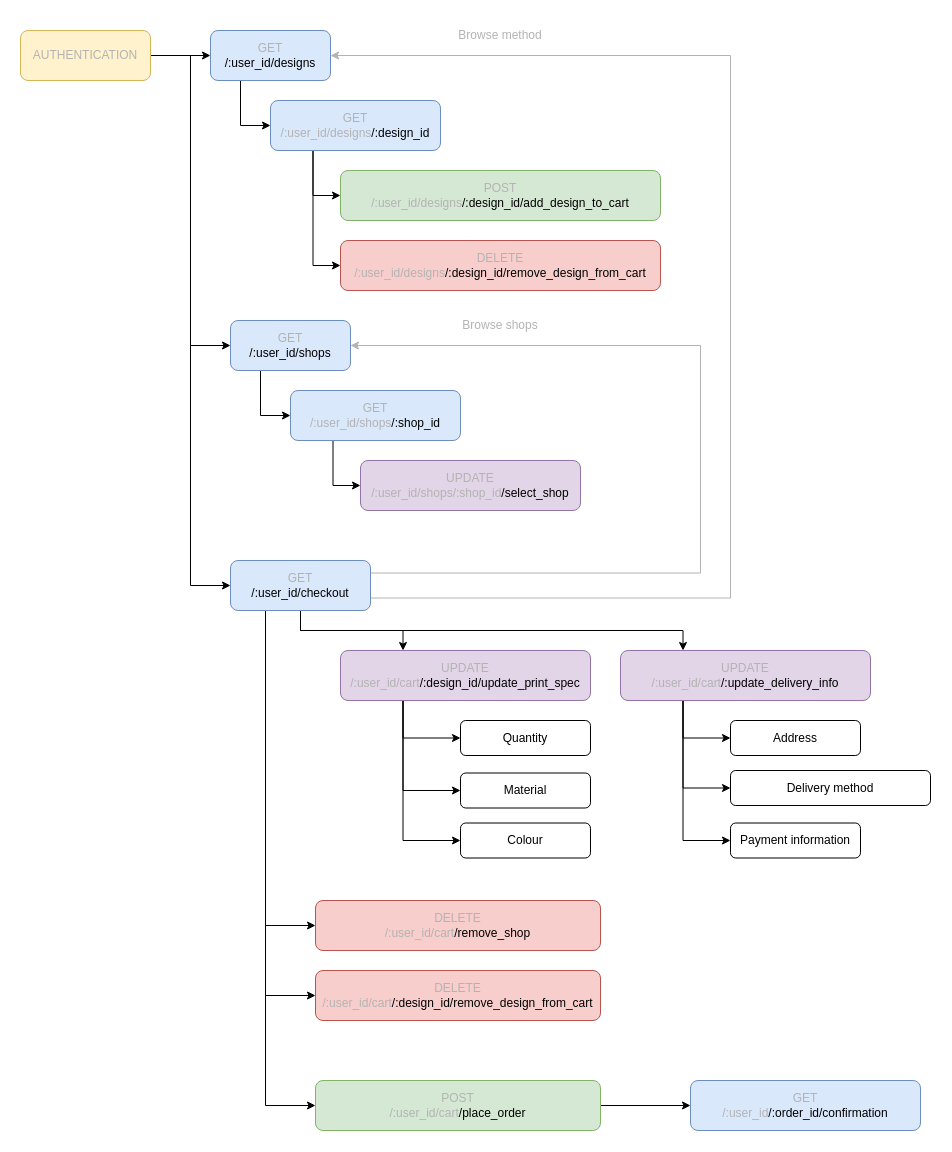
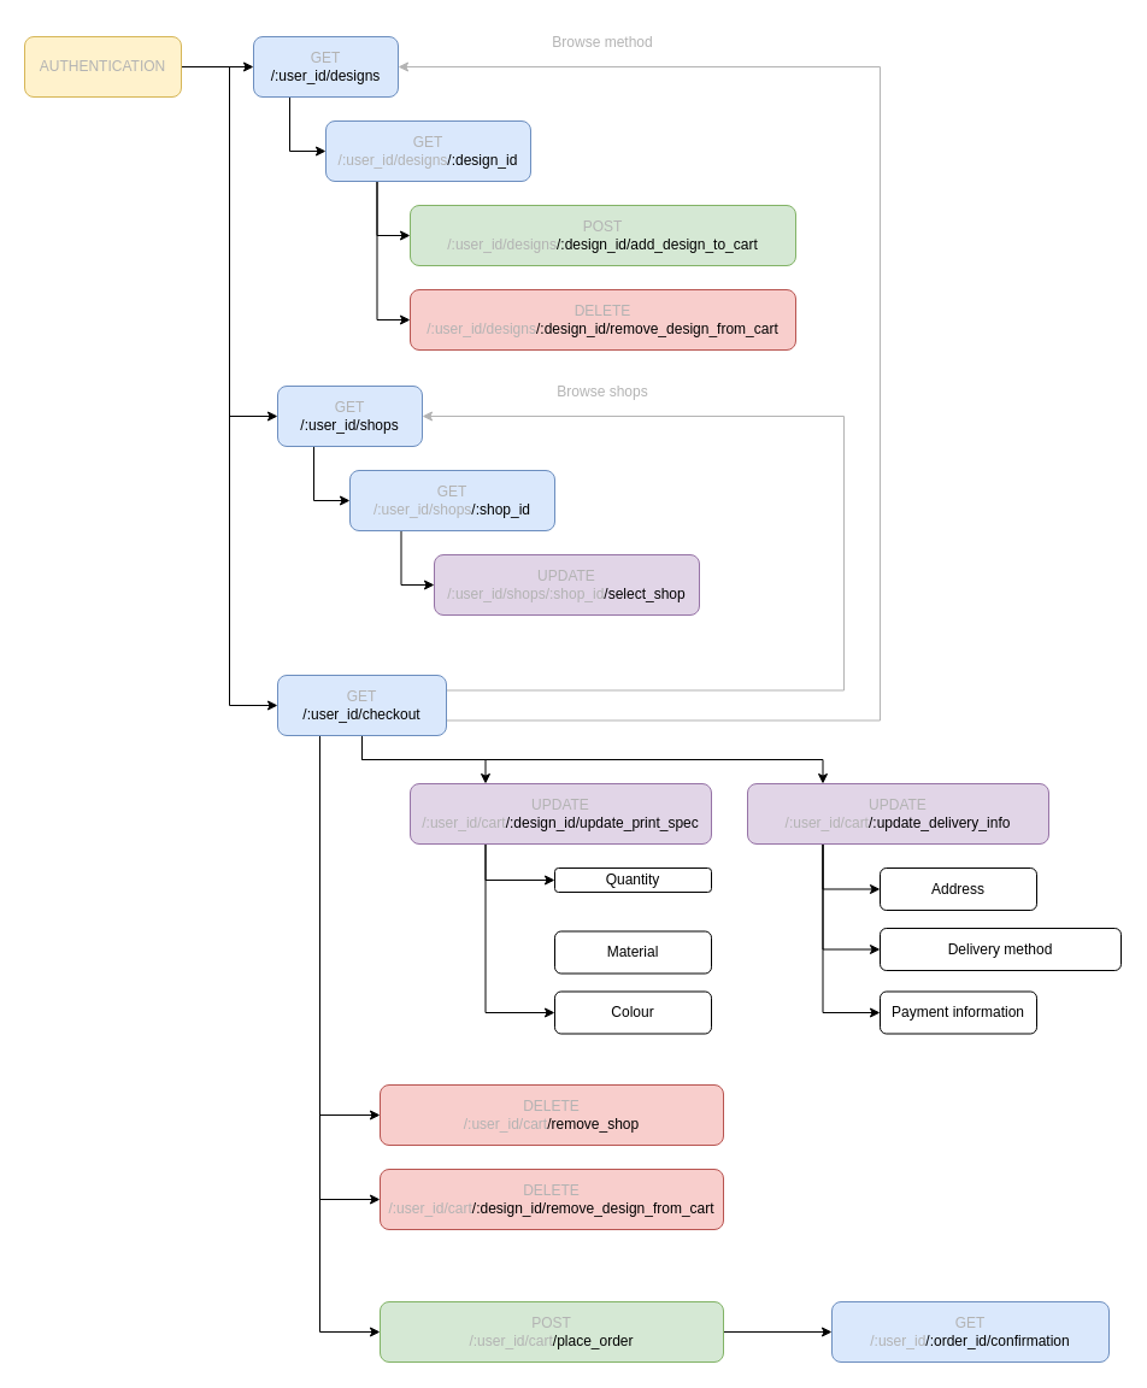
- <mxCell id="31" value="Quantity" style="rounded=1;whiteSpace=wrap;html=1;" vertex="1" parent="1"><mxGeometry x="460" y="720" width="130" height="35" as="geometry" /></mxCell>
+ <mxCell id="31" value="Quantity" style="rounded=1;whiteSpace=wrap;html=1;" vertex="1" parent="1"><mxGeometry x="460" y="720" width="130" height="20" as="geometry" /></mxCell>
- <mxCell id="28" style="edgeStyle=orthogonalEdgeStyle;rounded=0;orthogonalLoop=1;jettySize=auto;html=1;exitX=0.25;exitY=1;exitDx=0;exitDy=0;entryX=0;entryY=0.5;entryDx=0;entryDy=0;" edge="1" parent="1" source="30" target="32"><mxGeometry relative="1" as="geometry" /></mxCell>
